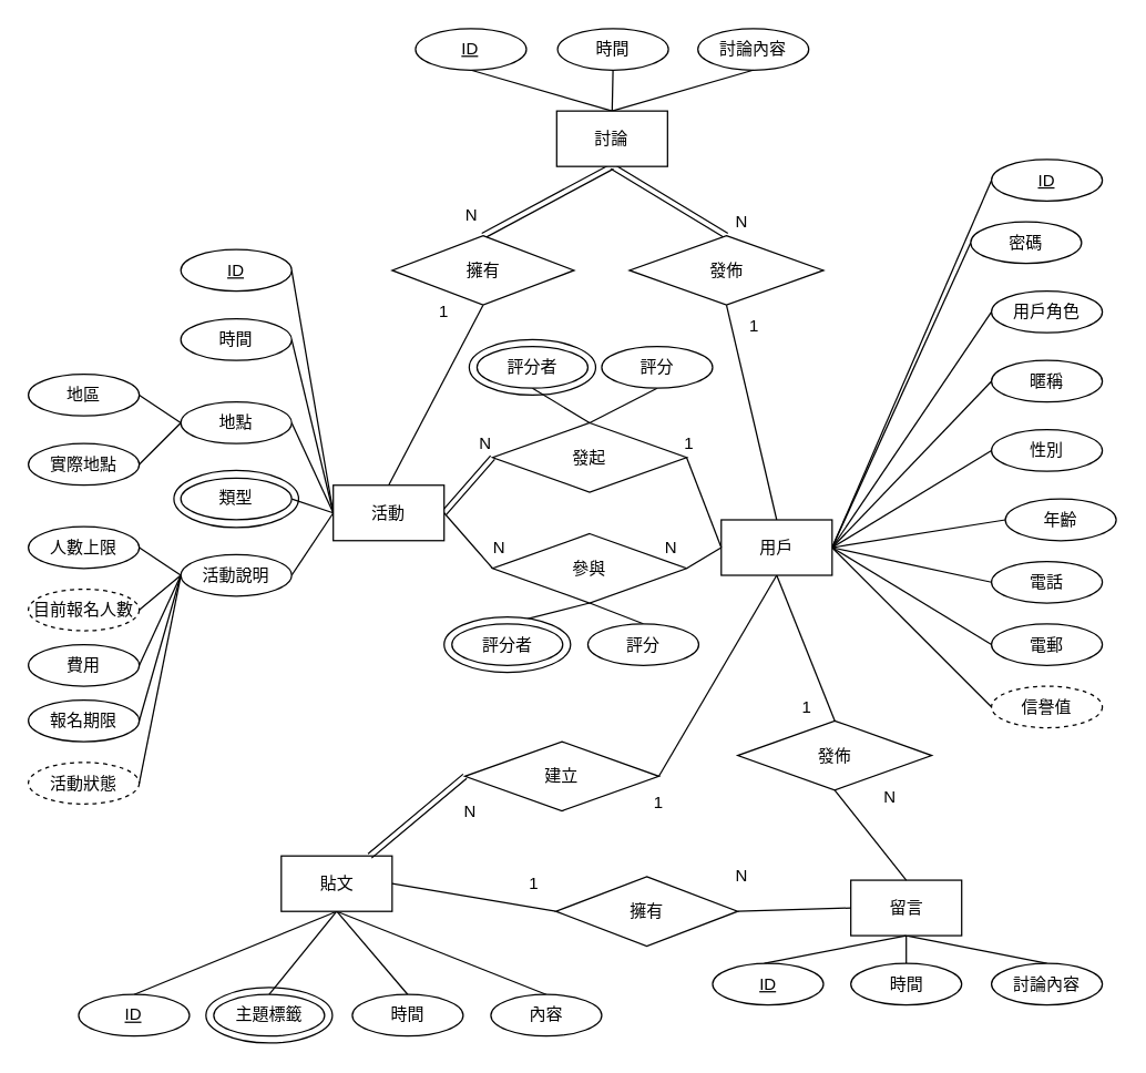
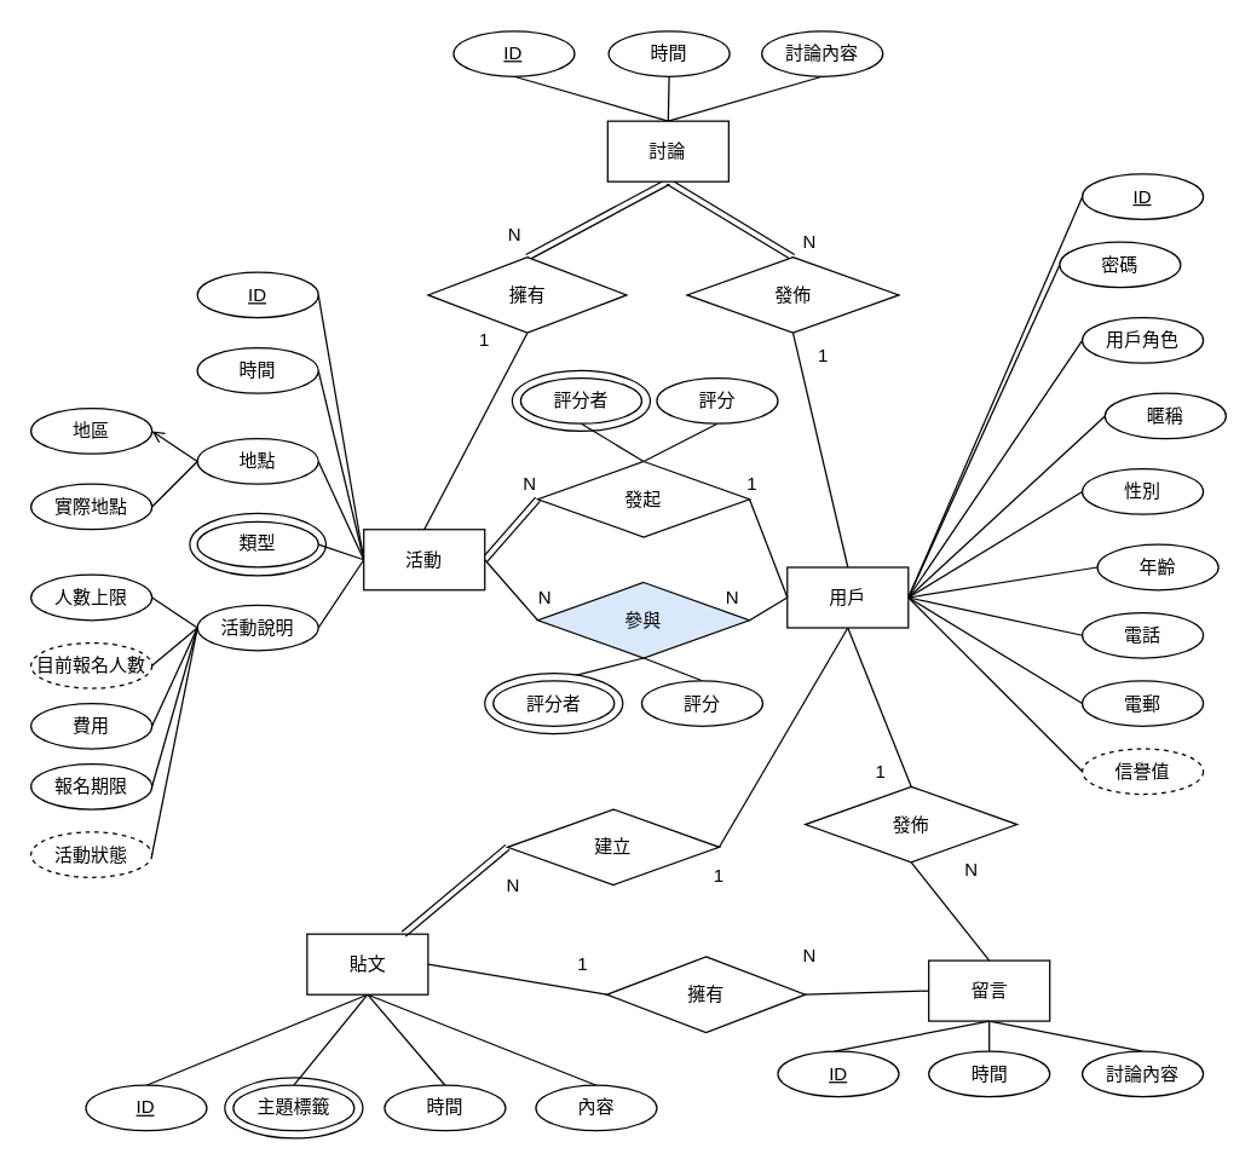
- <mxCell id="33" value="暱稱" style="ellipse;whiteSpace=wrap;html=1;" parent="1" vertex="1"><mxGeometry x="715" y="259.5" width="80" height="30" as="geometry" /></mxCell>
+ <mxCell id="33" value="暱稱" style="ellipse;whiteSpace=wrap;html=1;" parent="1" vertex="1"><mxGeometry x="730" y="259.5" width="80" height="30" as="geometry" /></mxCell>
- <mxCell id="37" style="rounded=0;orthogonalLoop=1;jettySize=auto;html=1;exitX=0;exitY=0.5;exitDx=0;exitDy=0;entryX=1;entryY=0.5;entryDx=0;entryDy=0;endArrow=none;endFill=0;" parent="1" source="39" target="48" edge="1"><mxGeometry relative="1" as="geometry" /></mxCell>
+ <mxCell id="37" style="rounded=0;orthogonalLoop=1;jettySize=auto;html=1;exitX=0;exitY=0.5;exitDx=0;exitDy=0;entryX=1;entryY=0.5;entryDx=0;entryDy=0;endArrow=open;endFill=0;" parent="1" source="39" target="48" edge="1"><mxGeometry relative="1" as="geometry" /></mxCell>
- <mxCell id="32" value="參與" style="rhombus;whiteSpace=wrap;html=1;" parent="1" vertex="1"><mxGeometry x="355" y="384.5" width="140" height="50" as="geometry" /></mxCell>
+ <mxCell id="32" value="參與" style="rhombus;whiteSpace=wrap;html=1;fillColor=#dae8fc;" parent="1" vertex="1"><mxGeometry x="355" y="384.5" width="140" height="50" as="geometry" /></mxCell>
